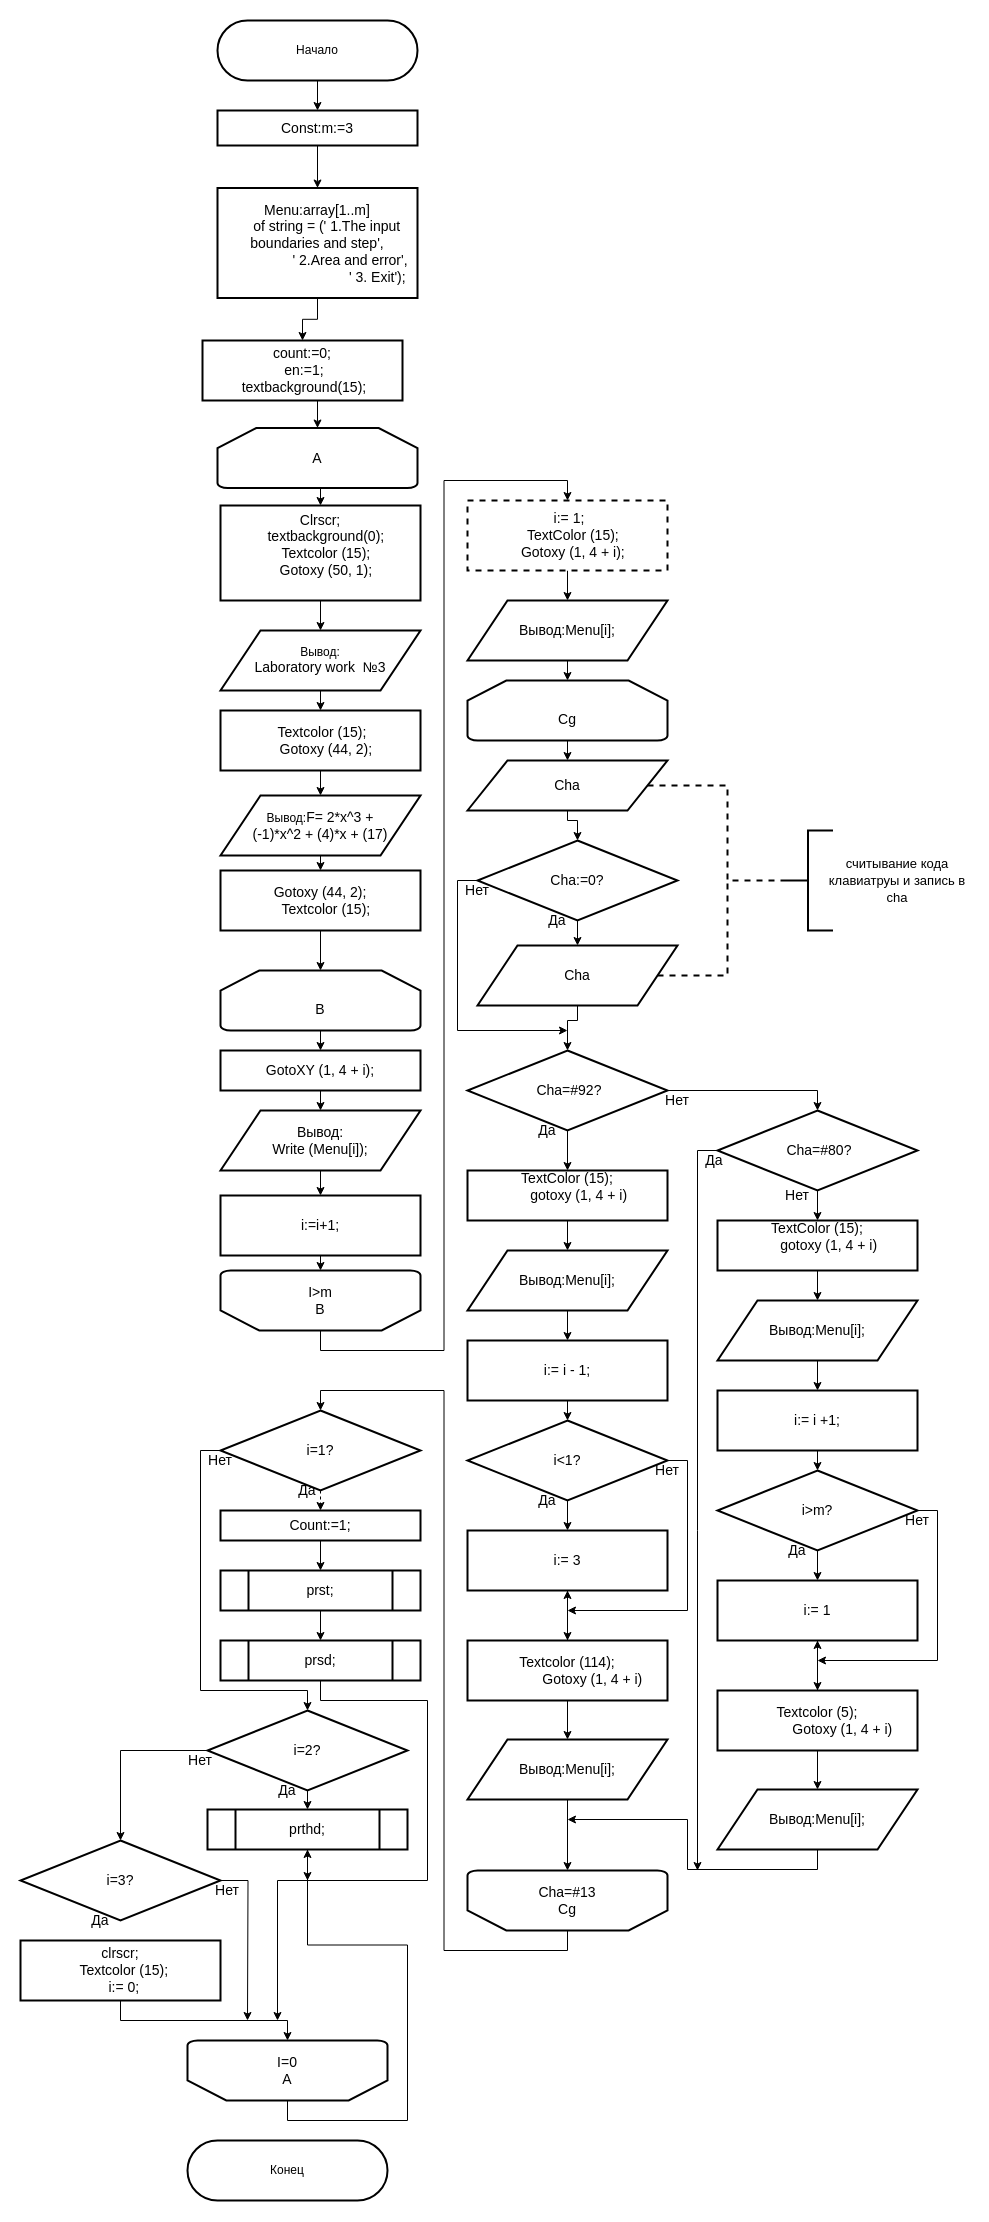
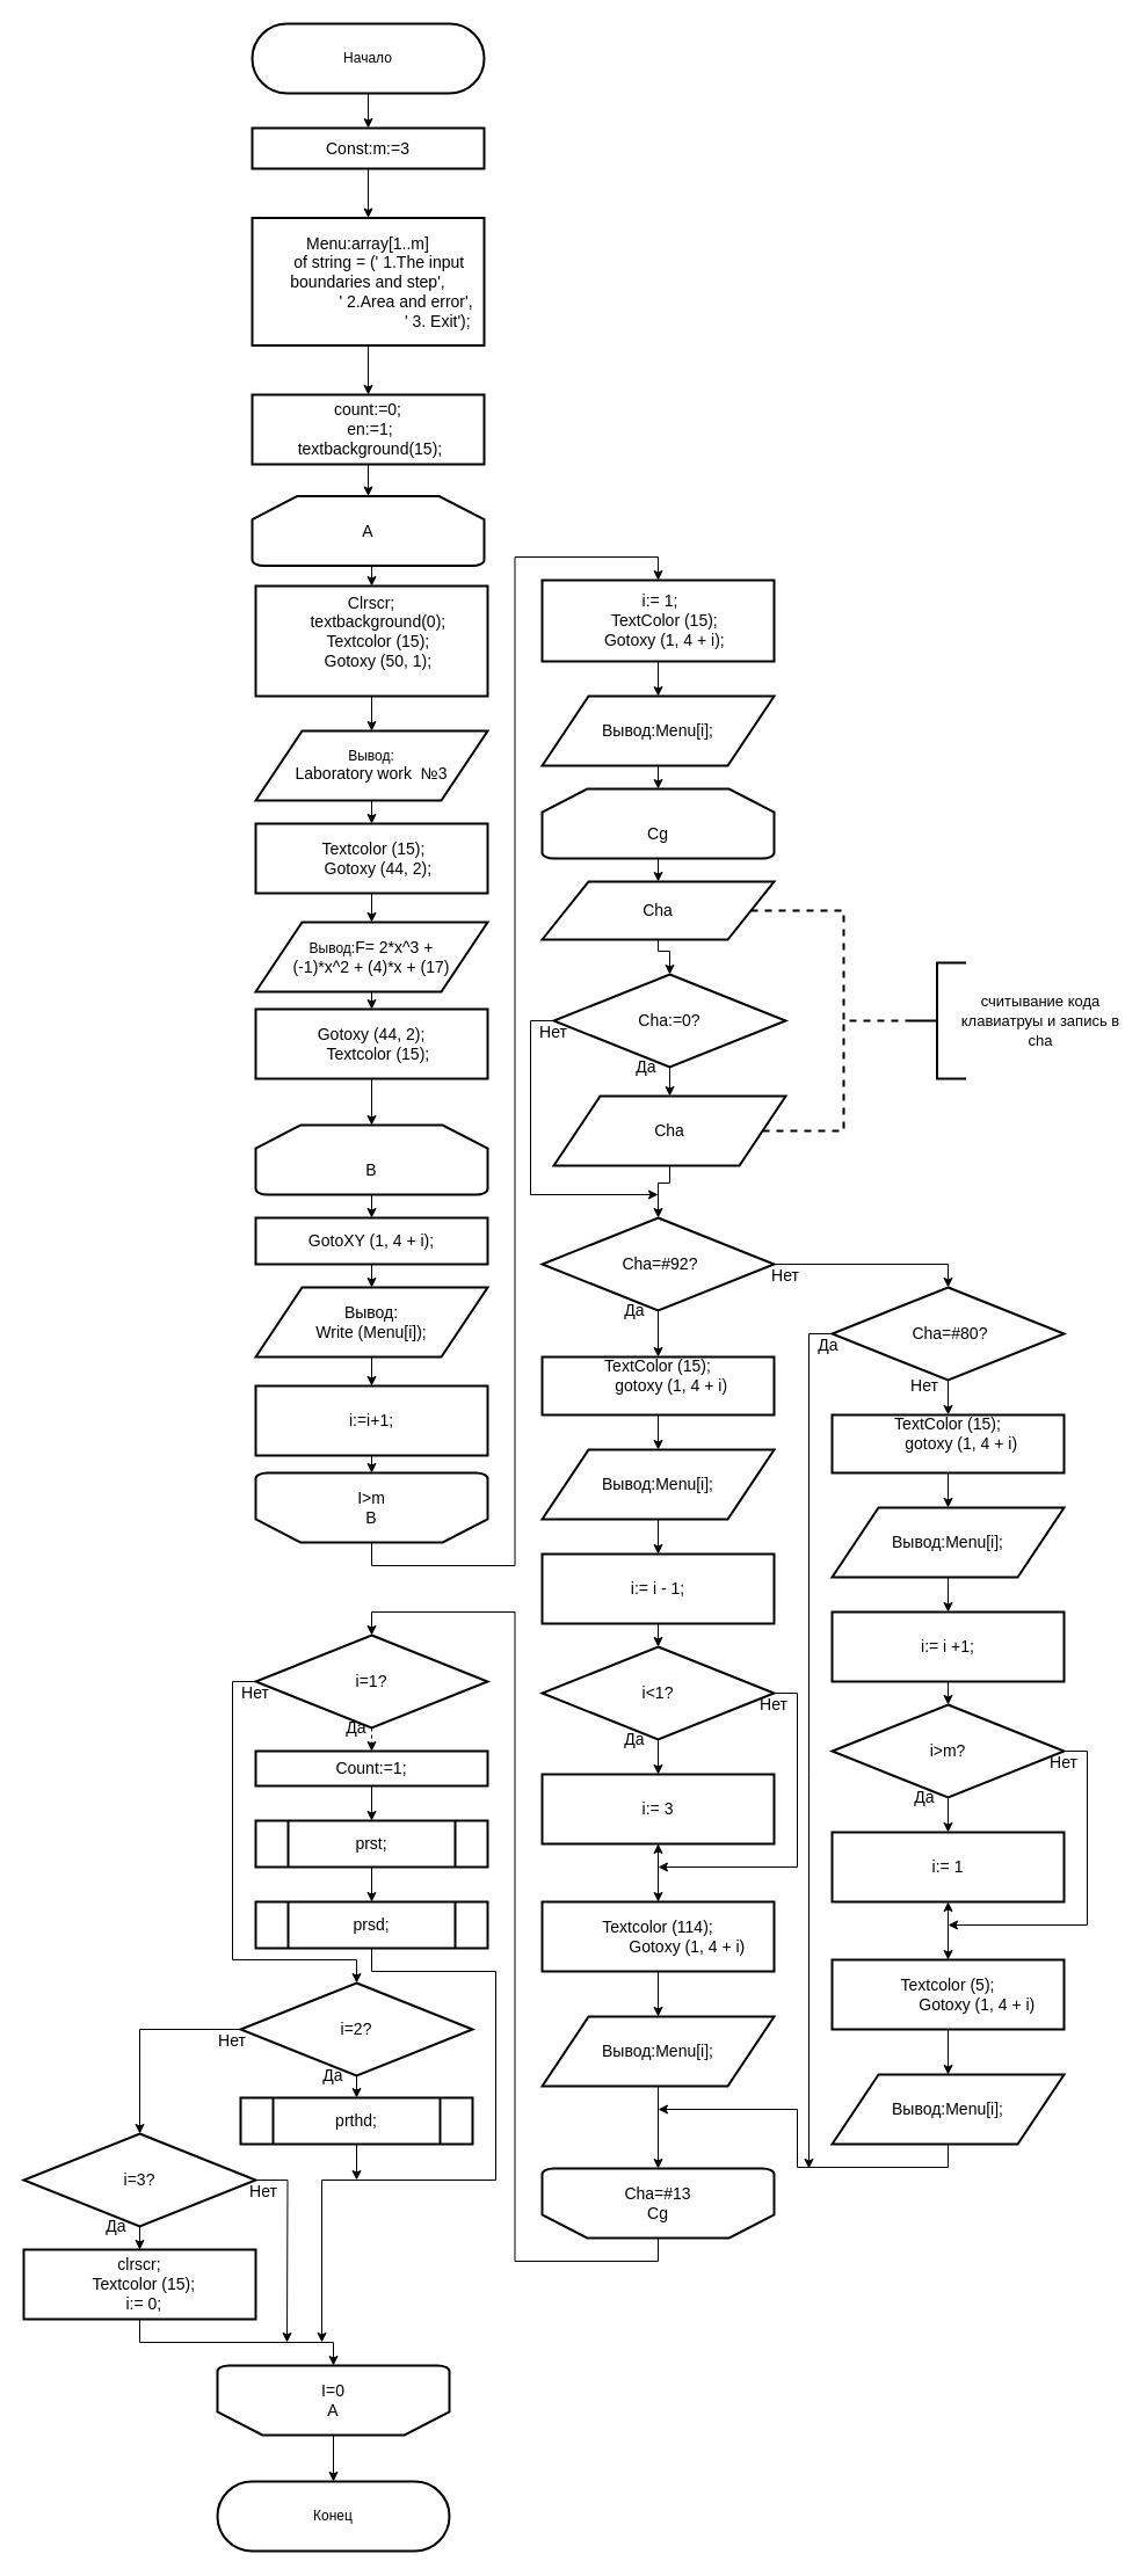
- <mxCell id="5" value="&lt;div style=&quot;font-size: 14px&quot;&gt;&lt;span&gt;count:=0;&lt;/span&gt;&lt;br&gt;&lt;/div&gt;&lt;div style=&quot;font-size: 14px&quot;&gt;&amp;nbsp;en:=1;&lt;/div&gt;&lt;div style=&quot;font-size: 14px&quot;&gt;&amp;nbsp;textbackground(15);&lt;/div&gt;" style="rounded=0;whiteSpace=wrap;html=1;strokeWidth=2;fontSize=14;" parent="1" vertex="1"><mxGeometry x="202" y="340" width="200" height="60" as="geometry" /></mxCell>
+ <mxCell id="5" value="&lt;div style=&quot;font-size: 14px&quot;&gt;&lt;span&gt;count:=0;&lt;/span&gt;&lt;br&gt;&lt;/div&gt;&lt;div style=&quot;font-size: 14px&quot;&gt;&amp;nbsp;en:=1;&lt;/div&gt;&lt;div style=&quot;font-size: 14px&quot;&gt;&amp;nbsp;textbackground(15);&lt;/div&gt;" style="rounded=0;whiteSpace=wrap;html=1;strokeWidth=2;fontSize=14;" parent="1" vertex="1"><mxGeometry x="217" y="340" width="200" height="60" as="geometry" /></mxCell>
- <mxCell id="20" value="&lt;div&gt;&amp;nbsp;i:= 1;&lt;/div&gt;&lt;div&gt;&amp;nbsp; &amp;nbsp;TextColor (15);&lt;/div&gt;&lt;div&gt;&amp;nbsp; &amp;nbsp;Gotoxy (1, 4 + i);&lt;/div&gt;" style="rounded=0;whiteSpace=wrap;html=1;strokeWidth=2;fontSize=14;dashed=1;" parent="1" vertex="1"><mxGeometry x="467" y="500" width="200" height="70" as="geometry" /></mxCell>
+ <mxCell id="20" value="&lt;div&gt;&amp;nbsp;i:= 1;&lt;/div&gt;&lt;div&gt;&amp;nbsp; &amp;nbsp;TextColor (15);&lt;/div&gt;&lt;div&gt;&amp;nbsp; &amp;nbsp;Gotoxy (1, 4 + i);&lt;/div&gt;" style="rounded=0;whiteSpace=wrap;html=1;strokeWidth=2;fontSize=14;" parent="1" vertex="1"><mxGeometry x="467" y="500" width="200" height="70" as="geometry" /></mxCell>
+ <mxCell id="71" style="edgeStyle=orthogonalEdgeStyle;rounded=0;orthogonalLoop=1;jettySize=auto;html=1;exitX=0.5;exitY=1;exitDx=0;exitDy=0;fontSize=14;" parent="1" source="73" target="86" edge="1"><mxGeometry relative="1" as="geometry" /></mxCell>
- <mxCell id="106" style="edgeStyle=orthogonalEdgeStyle;rounded=0;orthogonalLoop=1;jettySize=auto;html=1;exitX=0.5;exitY=0;exitDx=0;exitDy=0;exitPerimeter=0;fontSize=14;" parent="1" source="107" target="84" edge="1"><mxGeometry relative="1" as="geometry" /></mxCell>
+ <mxCell id="106" style="edgeStyle=orthogonalEdgeStyle;rounded=0;orthogonalLoop=1;jettySize=auto;html=1;exitX=0.5;exitY=0;exitDx=0;exitDy=0;exitPerimeter=0;entryX=0.5;entryY=0;entryDx=0;entryDy=0;fontSize=14;" parent="1" source="107" target="87" edge="1"><mxGeometry relative="1" as="geometry" /></mxCell>
